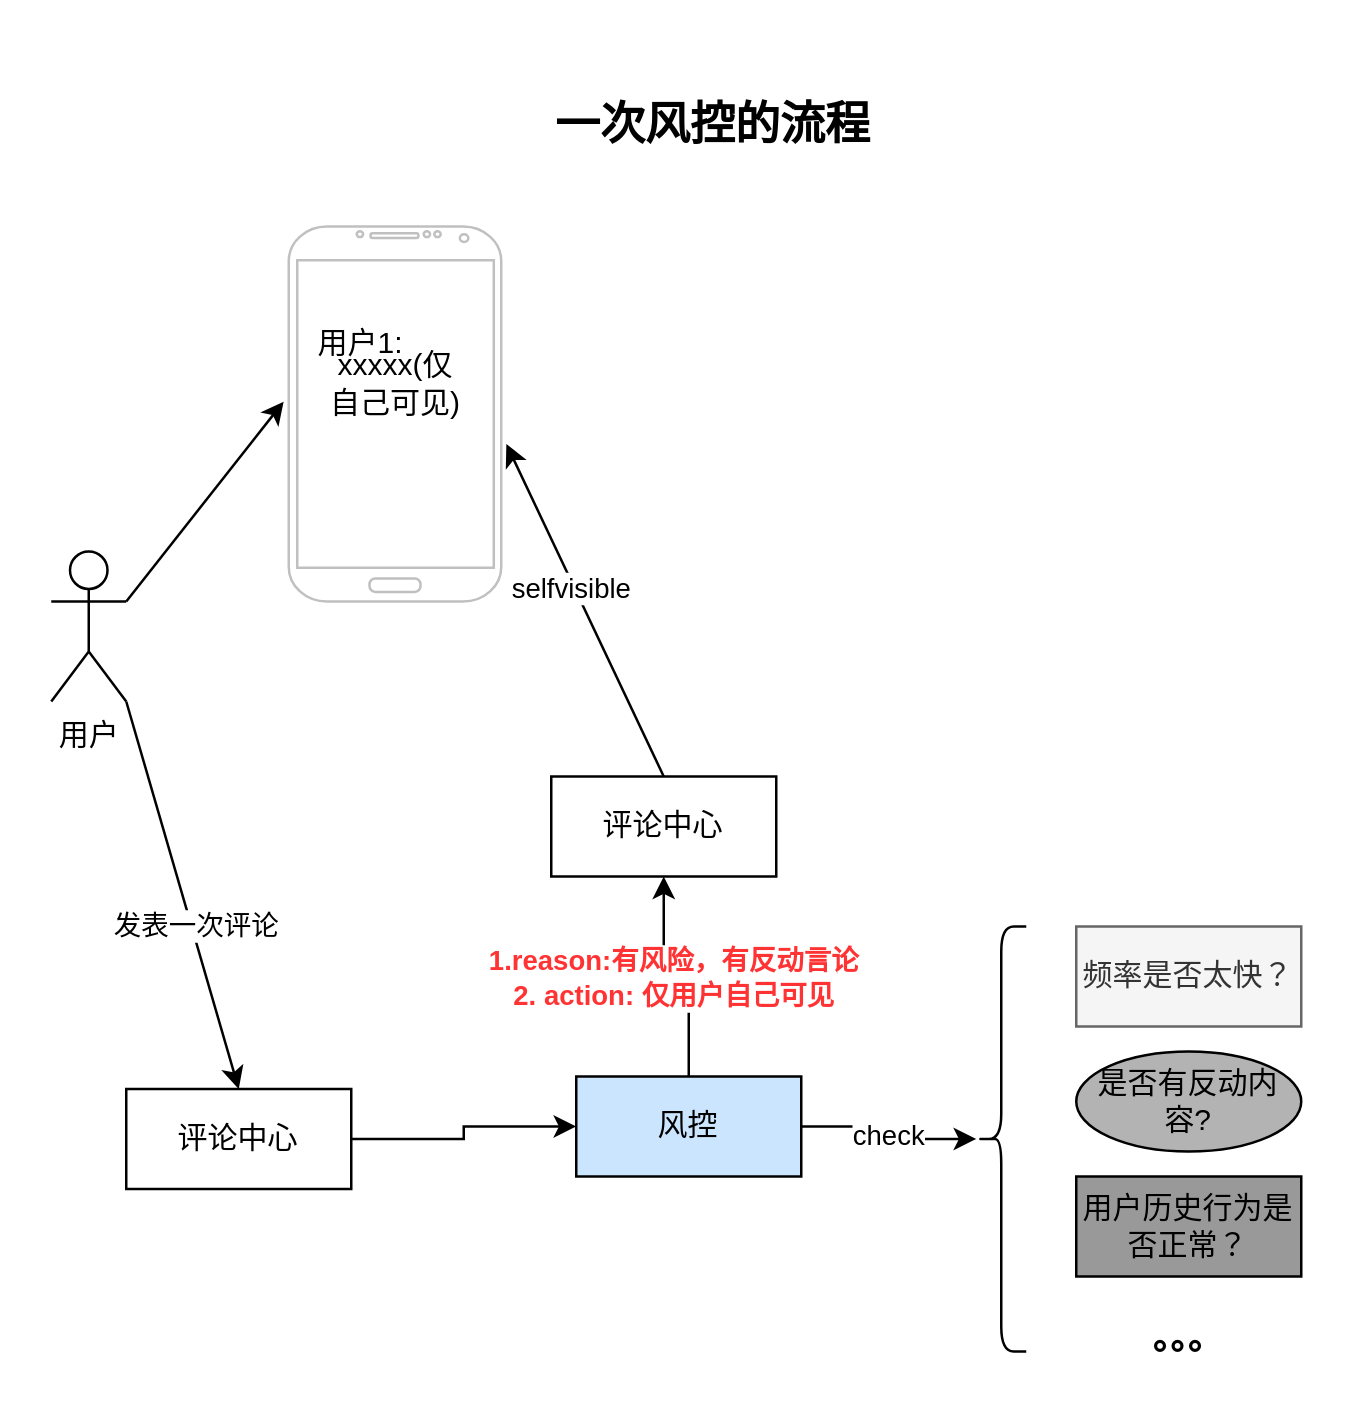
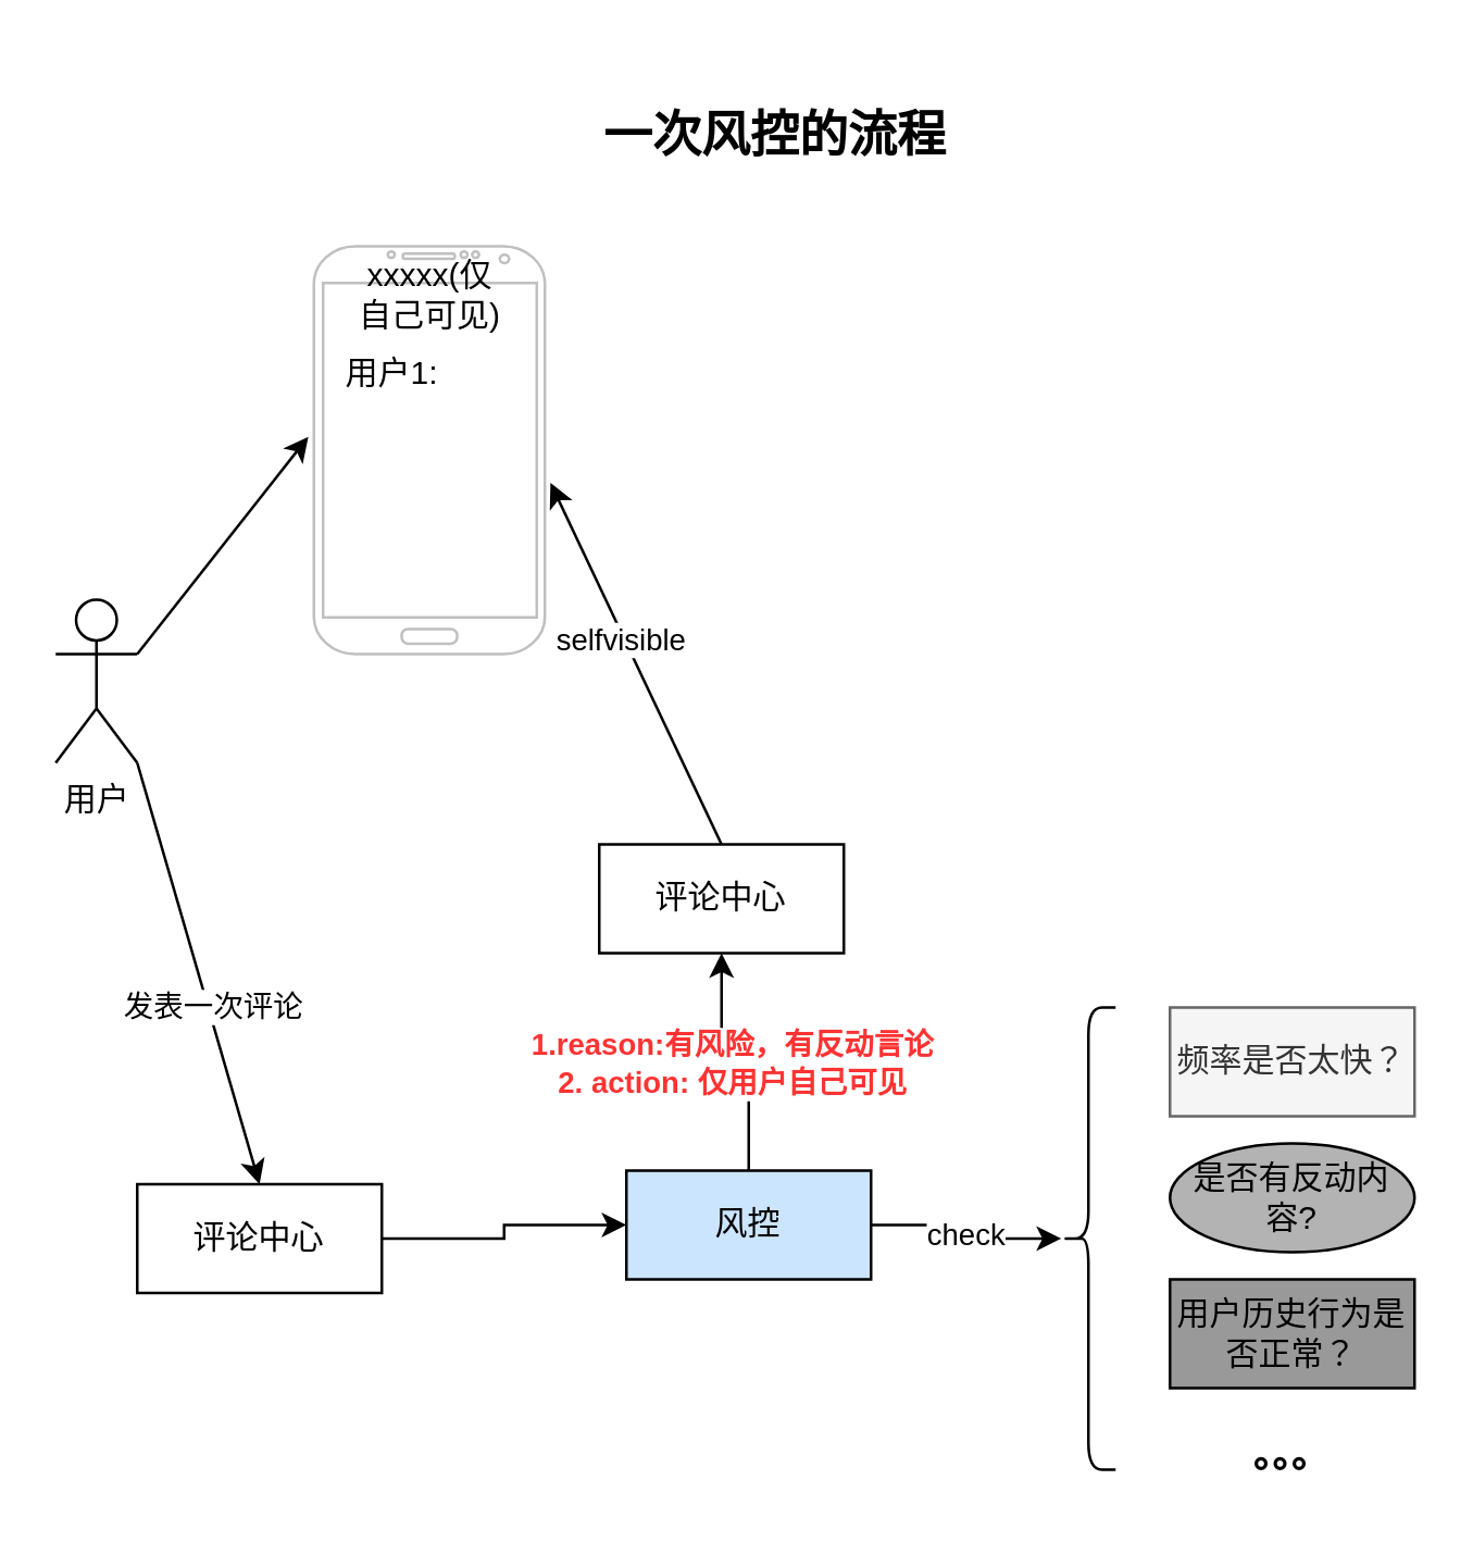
- <mxCell id="23" value="xxxxx(仅自己可见)" style="text;html=1;strokeColor=none;fillColor=none;align=center;verticalAlign=middle;whiteSpace=wrap;rounded=0;" vertex="1" parent="21"><mxGeometry x="13.525" y="55.263" width="57.955" height="15.789" as="geometry" /></mxCell>
+ <mxCell id="23" value="xxxxx(仅自己可见)" style="text;html=1;strokeColor=none;fillColor=none;align=center;verticalAlign=middle;whiteSpace=wrap;rounded=0;" vertex="1" parent="21"><mxGeometry x="13.525" y="10.263" width="57.955" height="15.789" as="geometry" /></mxCell>
